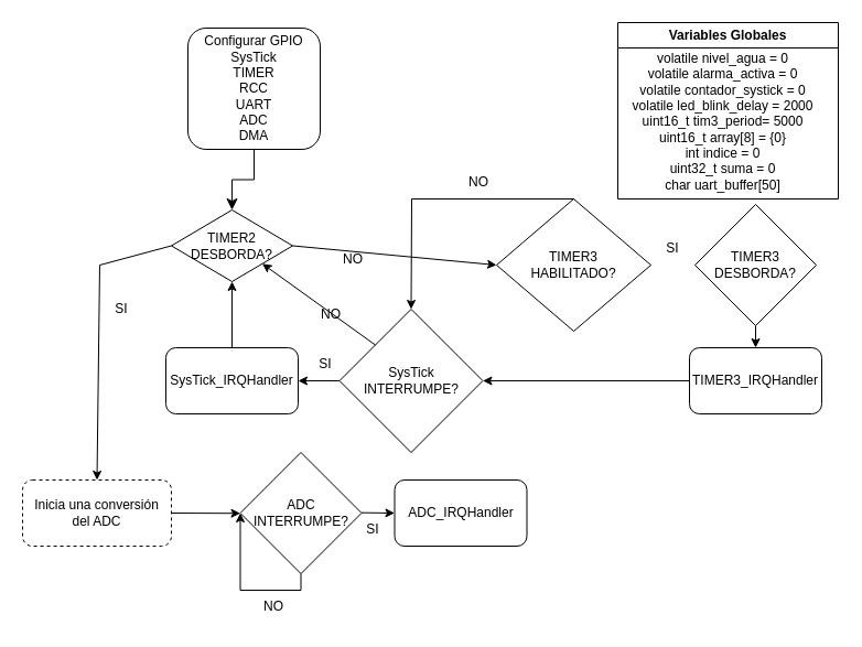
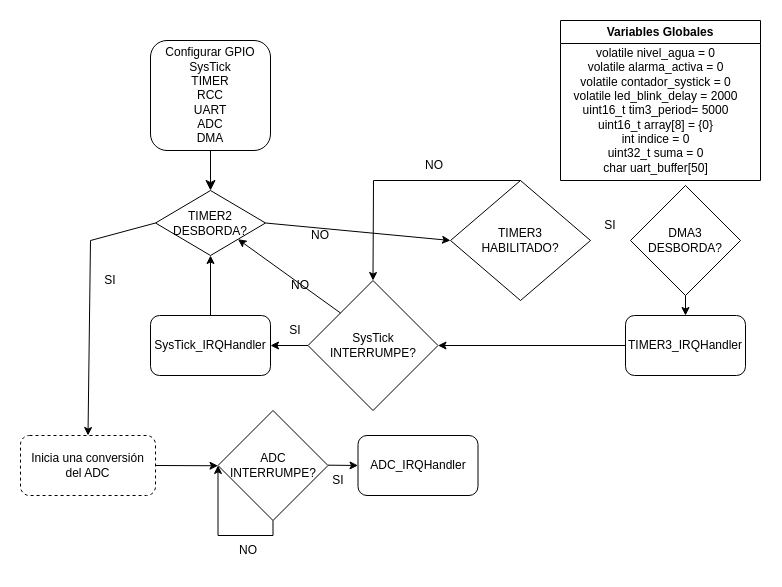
- <mxCell id="3" value="Configurar GPIO&lt;div&gt;SysTick&lt;/div&gt;&lt;div&gt;TIMER&lt;/div&gt;&lt;div&gt;RCC&lt;/div&gt;&lt;div&gt;UART&lt;/div&gt;&lt;div&gt;ADC&lt;/div&gt;&lt;div&gt;DMA&lt;/div&gt;" style="rounded=1;whiteSpace=wrap;html=1;fontSize=12;glass=0;strokeWidth=1;shadow=0;" parent="1" vertex="1"><mxGeometry x="170" y="25" width="120" height="110" as="geometry" /></mxCell>
+ <mxCell id="3" value="Configurar GPIO&lt;div&gt;SysTick&lt;/div&gt;&lt;div&gt;TIMER&lt;/div&gt;&lt;div&gt;RCC&lt;/div&gt;&lt;div&gt;UART&lt;/div&gt;&lt;div&gt;ADC&lt;/div&gt;&lt;div&gt;DMA&lt;/div&gt;" style="rounded=1;whiteSpace=wrap;html=1;fontSize=12;glass=0;strokeWidth=1;shadow=0;" parent="1" vertex="1"><mxGeometry x="150" y="40" width="120" height="110" as="geometry" /></mxCell>
- <mxCell id="15" value="TIMER3&lt;div&gt;DESBORDA?&lt;/div&gt;" style="rhombus;whiteSpace=wrap;html=1;" vertex="1" parent="1"><mxGeometry x="630" y="185" width="110" height="110" as="geometry" /></mxCell>
+ <mxCell id="15" value="DMA3&lt;div&gt;DESBORDA?&lt;/div&gt;" style="rhombus;whiteSpace=wrap;html=1;" vertex="1" parent="1"><mxGeometry x="630" y="185" width="110" height="110" as="geometry" /></mxCell>
